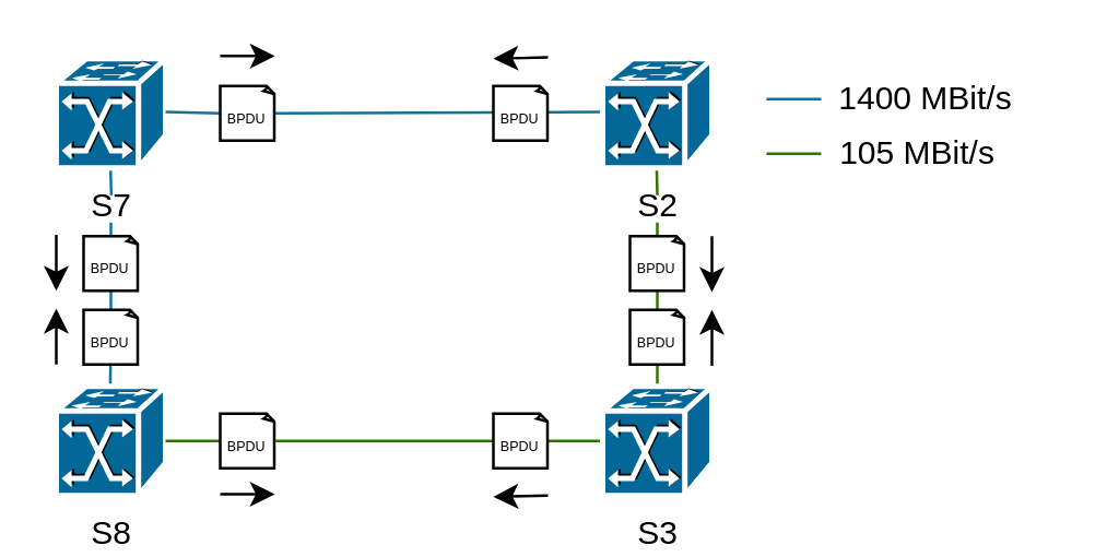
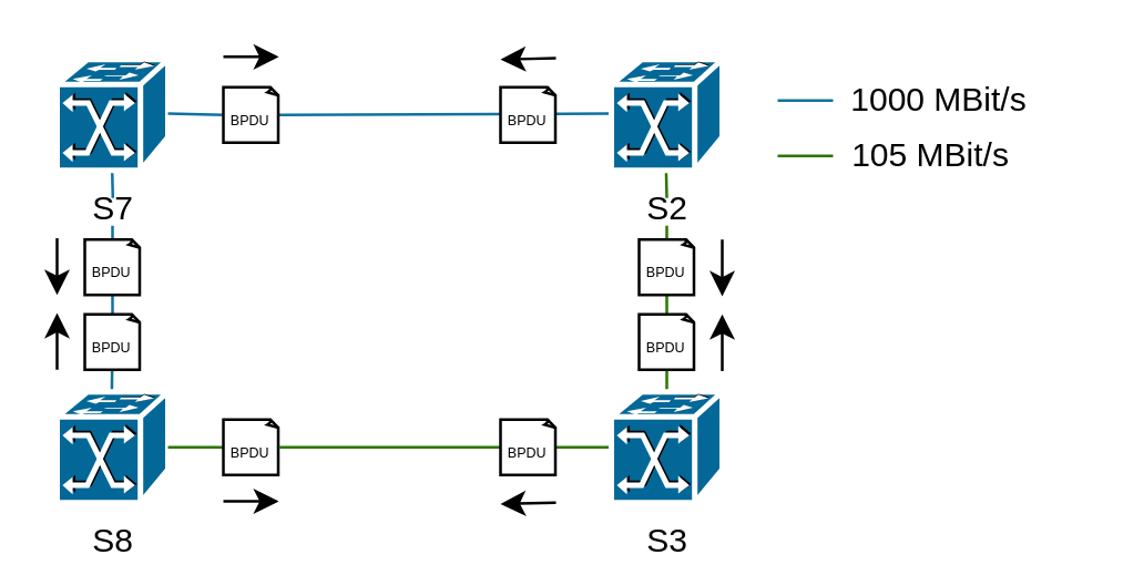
- <mxCell id="14" value="1400 MBit/s" style="text;html=1;align=center;verticalAlign=middle;resizable=0;points=[];autosize=1;strokeColor=none;fillColor=none;" vertex="1" parent="1"><mxGeometry x="293" y="21" width="90" height="30" as="geometry" /></mxCell>
+ <mxCell id="14" value="1000 MBit/s" style="text;html=1;align=center;verticalAlign=middle;resizable=0;points=[];autosize=1;strokeColor=none;fillColor=none;" vertex="1" parent="1"><mxGeometry x="293" y="21" width="90" height="30" as="geometry" /></mxCell>
